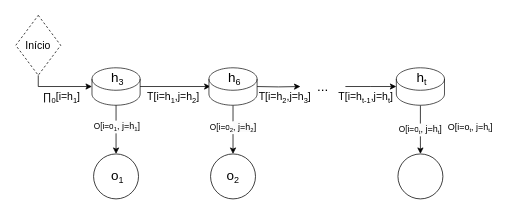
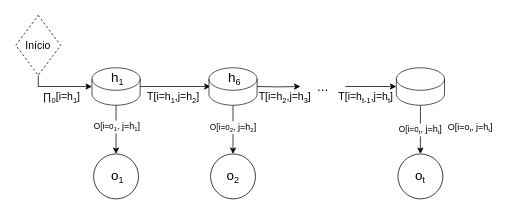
- <mxCell id="18" value="&lt;font style=&quot;font-size: 18px;&quot;&gt;h&lt;/font&gt;&lt;sub&gt;&lt;font style=&quot;font-size: 12px;&quot;&gt;3&lt;/font&gt;&lt;/sub&gt;" style="text;html=1;strokeColor=none;fillColor=none;align=center;verticalAlign=middle;whiteSpace=wrap;rounded=0;" parent="1" vertex="1"><mxGeometry x="138" y="90" width="36" height="30" as="geometry" /></mxCell>
+ <mxCell id="18" value="&lt;font style=&quot;font-size: 18px;&quot;&gt;h&lt;/font&gt;&lt;sub&gt;&lt;font style=&quot;font-size: 12px;&quot;&gt;1&lt;/font&gt;&lt;/sub&gt;" style="text;html=1;strokeColor=none;fillColor=none;align=center;verticalAlign=middle;whiteSpace=wrap;rounded=0;" parent="1" vertex="1"><mxGeometry x="138" y="90" width="36" height="30" as="geometry" /></mxCell>
- <mxCell id="29" value="&lt;font style=&quot;font-size: 18px;&quot;&gt;h&lt;/font&gt;&lt;sub&gt;&lt;font style=&quot;font-size: 12px;&quot;&gt;t&lt;/font&gt;&lt;/sub&gt;" style="text;html=1;strokeColor=none;fillColor=none;align=center;verticalAlign=middle;whiteSpace=wrap;rounded=0;" vertex="1" parent="1"><mxGeometry x="544.29" y="90" width="36" height="30" as="geometry" /></mxCell>
+ <mxCell id="24" value="&lt;font style=&quot;&quot;&gt;&lt;span style=&quot;font-size: 18px;&quot;&gt;o&lt;/span&gt;&lt;sub style=&quot;&quot;&gt;&lt;font style=&quot;font-size: 12px;&quot;&gt;t&lt;/font&gt;&lt;/sub&gt;&lt;/font&gt;" style="text;html=1;strokeColor=none;fillColor=none;align=center;verticalAlign=middle;whiteSpace=wrap;rounded=0;" parent="1" vertex="1"><mxGeometry x="530.15" y="220" width="60" height="30" as="geometry" /></mxCell>
